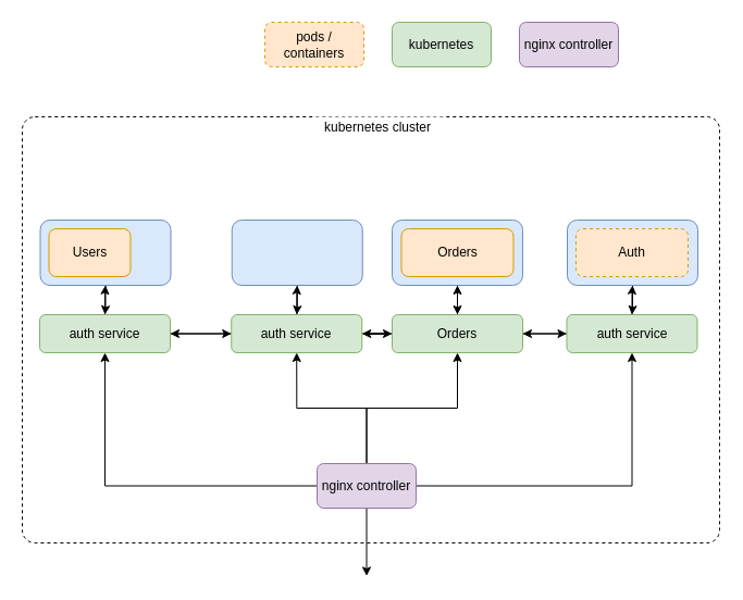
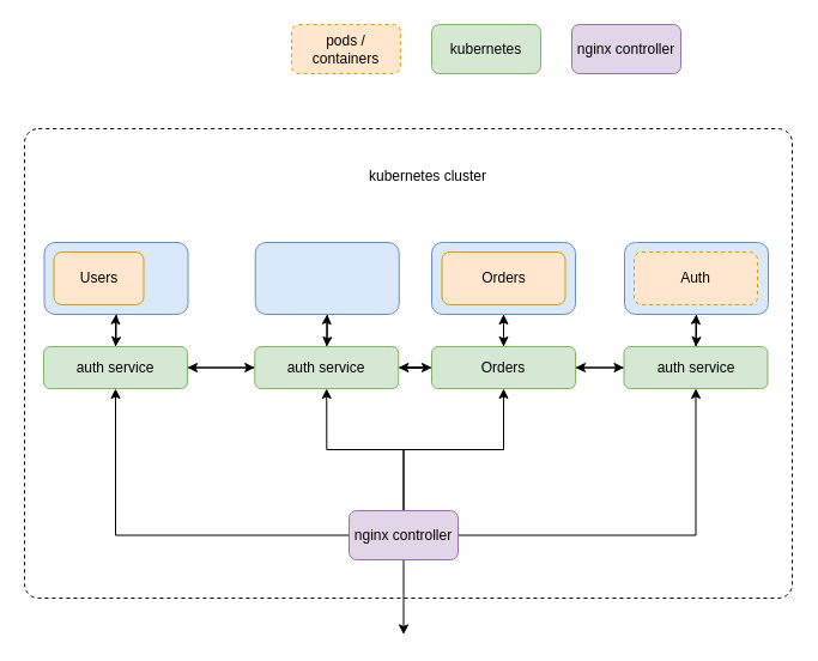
- <mxCell id="3" value="kubernetes cluster" style="rounded=0;whiteSpace=wrap;html=1;strokeColor=none;" vertex="1" parent="1"><mxGeometry x="287" y="107" width="120" height="20" as="geometry" /></mxCell>
+ <mxCell id="3" value="kubernetes cluster" style="rounded=0;whiteSpace=wrap;html=1;strokeColor=none;" vertex="1" parent="1"><mxGeometry x="297" y="137" width="120" height="20" as="geometry" /></mxCell>
